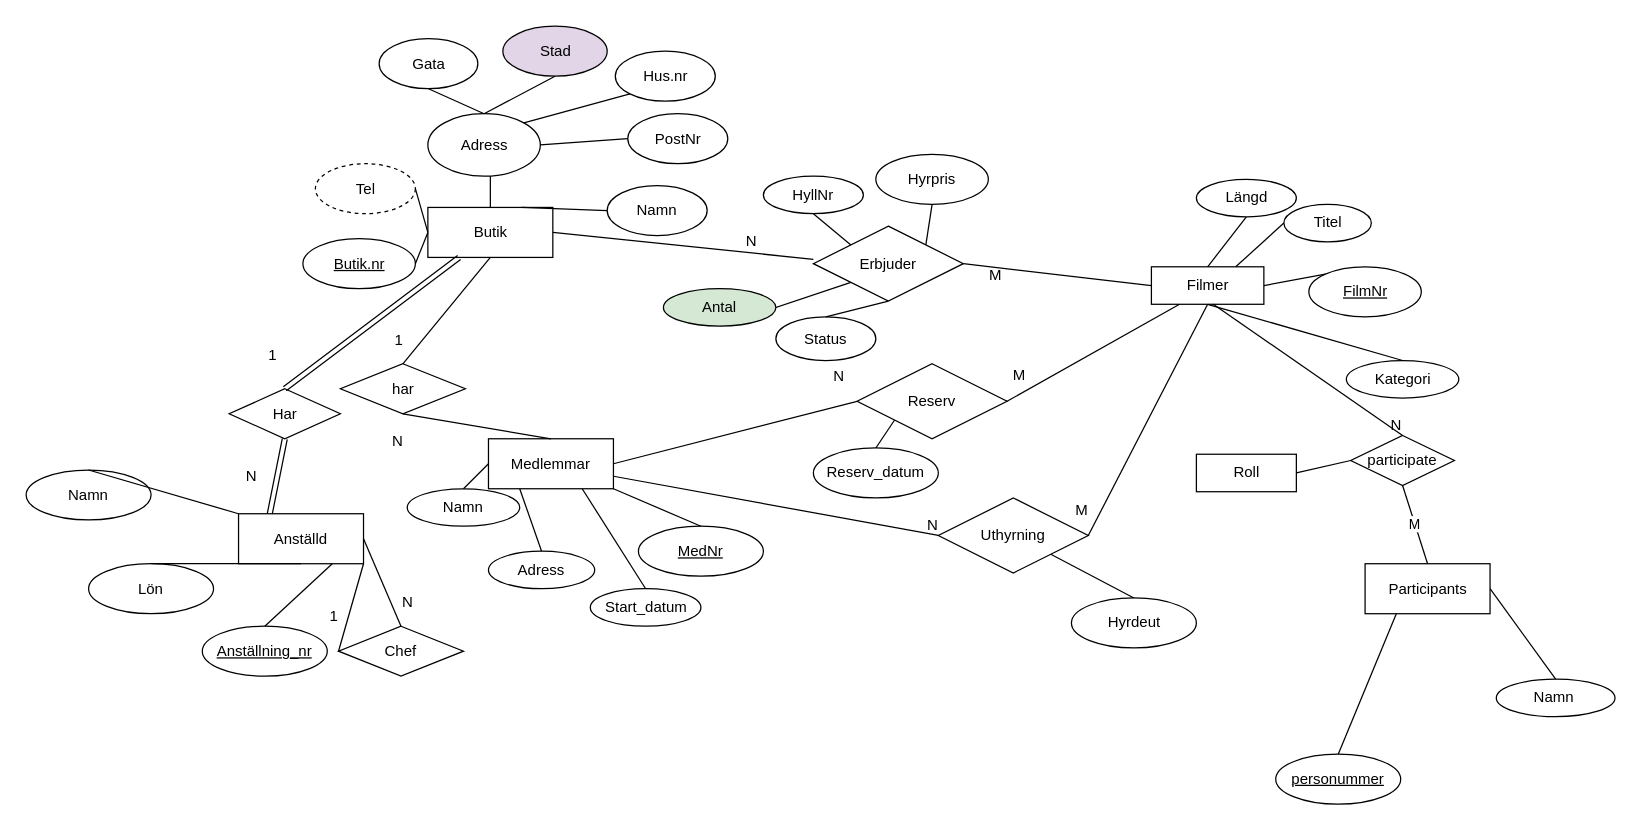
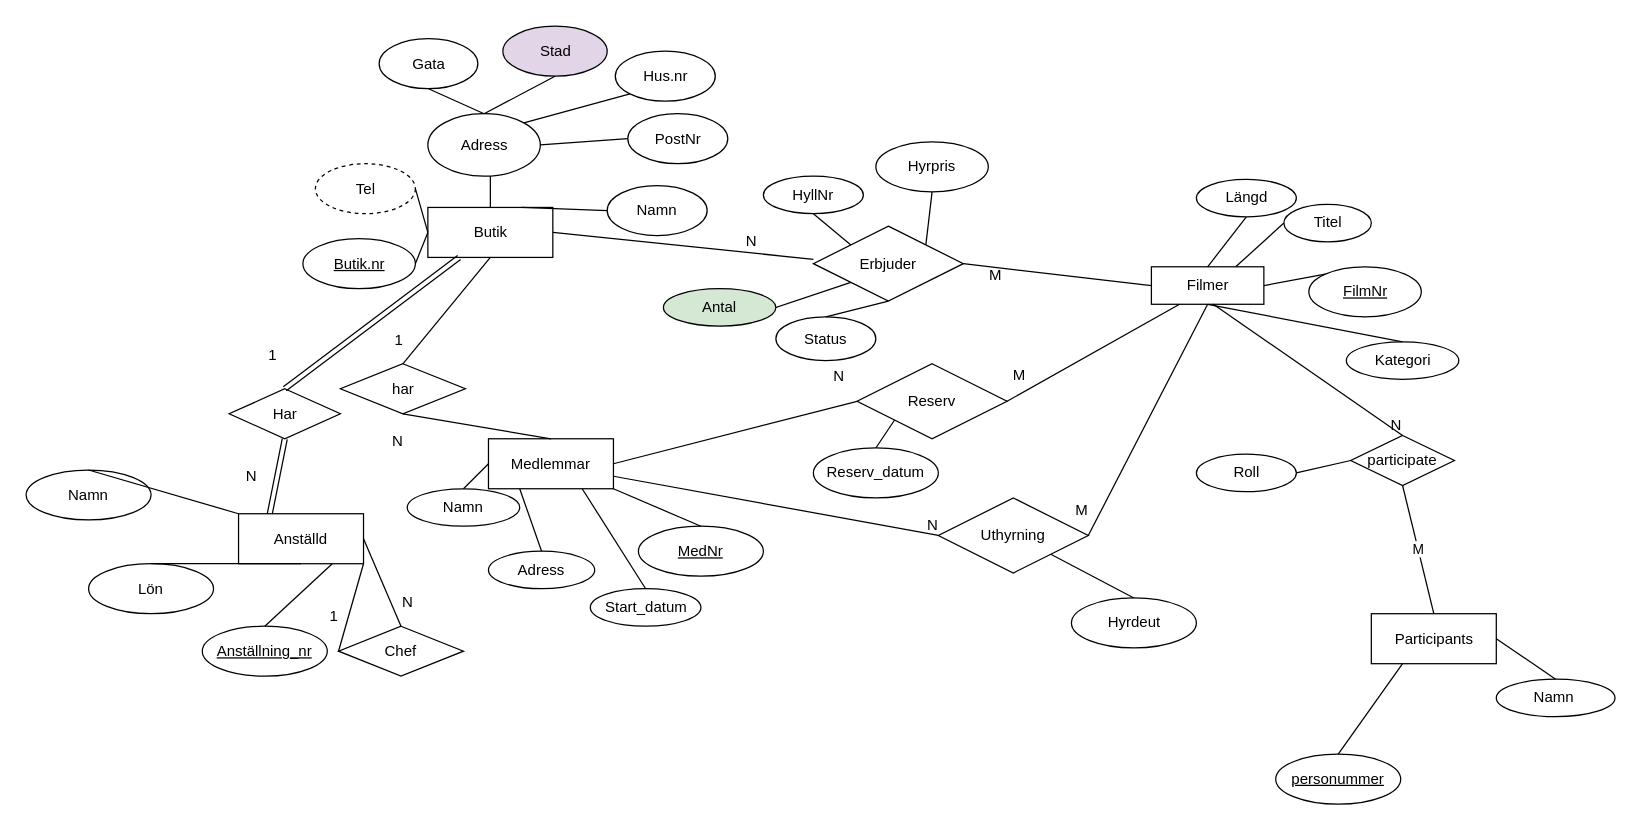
- <mxCell id="13" value="Hyrpris" style="ellipse;whiteSpace=wrap;html=1;" parent="1" vertex="1"><mxGeometry x="700" y="123" width="90" height="40" as="geometry" /></mxCell>
+ <mxCell id="13" value="Hyrpris" style="ellipse;whiteSpace=wrap;html=1;" parent="1" vertex="1"><mxGeometry x="700" y="113" width="90" height="40" as="geometry" /></mxCell>
- <mxCell id="33" value="Kategori" style="ellipse;whiteSpace=wrap;html=1;align=center;" parent="1" vertex="1"><mxGeometry x="1076.5" y="288" width="90" height="30" as="geometry" /></mxCell>
+ <mxCell id="33" value="Kategori" style="ellipse;whiteSpace=wrap;html=1;align=center;" parent="1" vertex="1"><mxGeometry x="1076.5" y="273" width="90" height="30" as="geometry" /></mxCell>
- <mxCell id="31" value="Roll" style="whiteSpace=wrap;html=1;align=center;rounded=0;" parent="1" vertex="1"><mxGeometry x="956.5" y="363" width="80" height="30" as="geometry" /></mxCell>
+ <mxCell id="31" value="Roll" style="ellipse;whiteSpace=wrap;html=1;align=center;" parent="1" vertex="1"><mxGeometry x="956.5" y="363" width="80" height="30" as="geometry" /></mxCell>
- <mxCell id="44" value="Participants" style="whiteSpace=wrap;html=1;align=center;" parent="1" vertex="1"><mxGeometry x="1091.5" y="450.62" width="100" height="40" as="geometry" /></mxCell>
+ <mxCell id="44" value="Participants" style="whiteSpace=wrap;html=1;align=center;" parent="1" vertex="1"><mxGeometry x="1096.5" y="490.62" width="100" height="40" as="geometry" /></mxCell>
